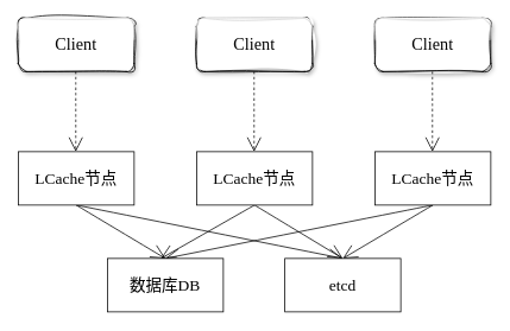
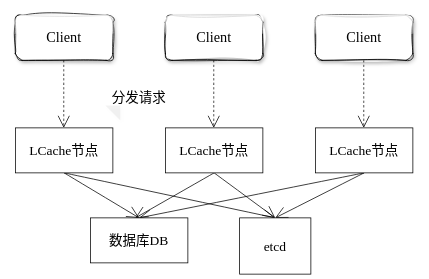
+ <mxCell id="8" value="&lt;font face=&quot;Comic Sans MS&quot;&gt;&lt;span style=&quot;font-size: 18px;&quot;&gt;分发请求&lt;/span&gt;&lt;/font&gt;" style="shape=note;whiteSpace=wrap;html=1;backgroundOutline=1;fontColor=#000000;darkOpacity=0.05;fillColor=none;strokeColor=none;fillStyle=solid;direction=west;gradientDirection=north;gradientColor=#FFF2A1;shadow=1;size=20;pointerEvents=1;fontFamily=Architects Daughter;fontSource=https%3A%2F%2Ffonts.googleapis.com%2Fcss%3Ffamily%3DArchitects%2BDaughter;" vertex="1" parent="1"><mxGeometry x="140" y="100" width="90" height="60" as="geometry" /></mxCell>
- <mxCell id="19" value="&lt;font face=&quot;Comic Sans MS&quot;&gt;&lt;span style=&quot;font-size: 18px;&quot;&gt;etcd&lt;/span&gt;&lt;/font&gt;" style="rounded=0;whiteSpace=wrap;html=1;fontFamily=Architects Daughter;fontSource=https%3A%2F%2Ffonts.googleapis.com%2Fcss%3Ffamily%3DArchitects%2BDaughter;" vertex="1" parent="1"><mxGeometry x="319" y="290" width="130" height="60" as="geometry" /></mxCell>
+ <mxCell id="19" value="&lt;font face=&quot;Comic Sans MS&quot;&gt;&lt;span style=&quot;font-size: 18px;&quot;&gt;etcd&lt;/span&gt;&lt;/font&gt;" style="rounded=0;whiteSpace=wrap;html=1;fontFamily=Architects Daughter;fontSource=https%3A%2F%2Ffonts.googleapis.com%2Fcss%3Ffamily%3DArchitects%2BDaughter;" vertex="1" parent="1"><mxGeometry x="319" y="290" width="95" height="75" as="geometry" /></mxCell>
